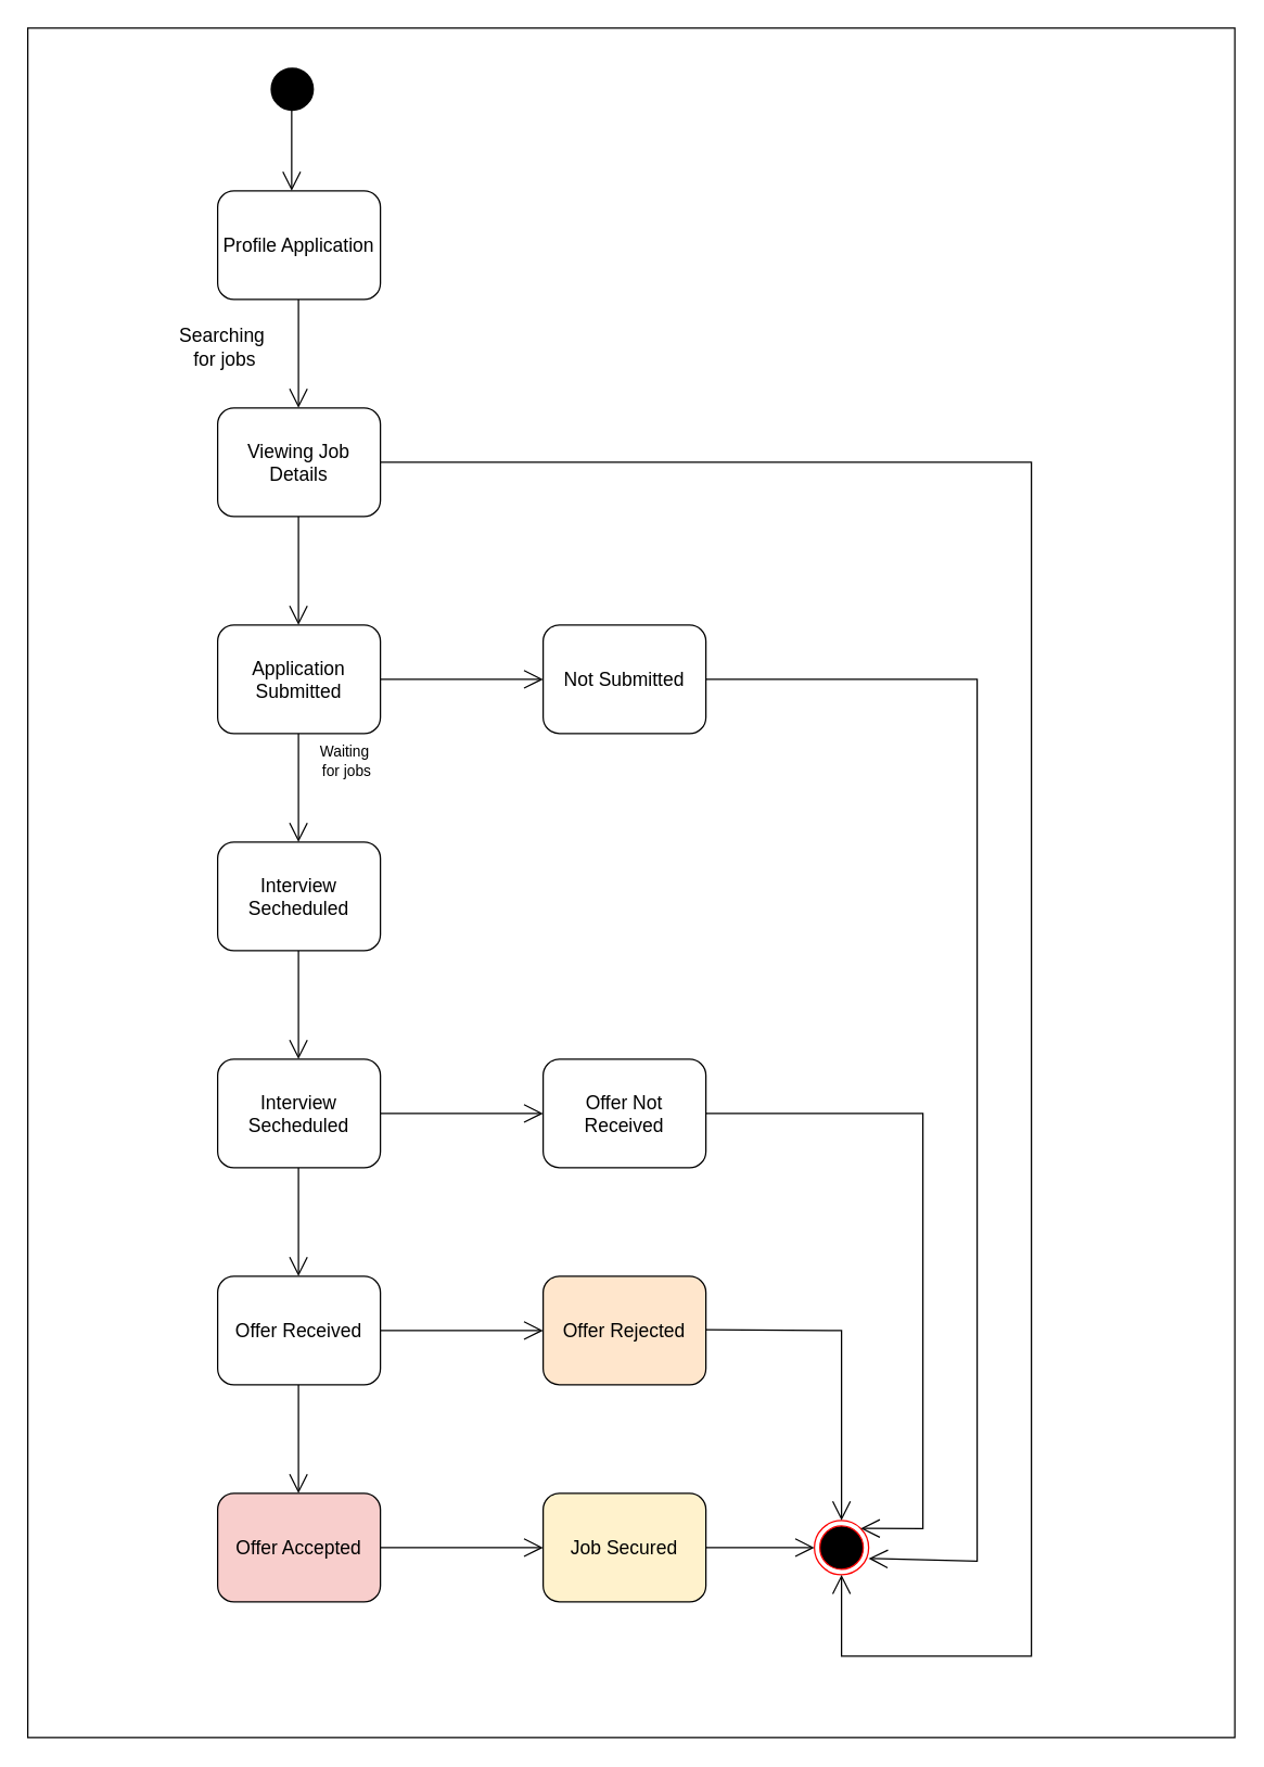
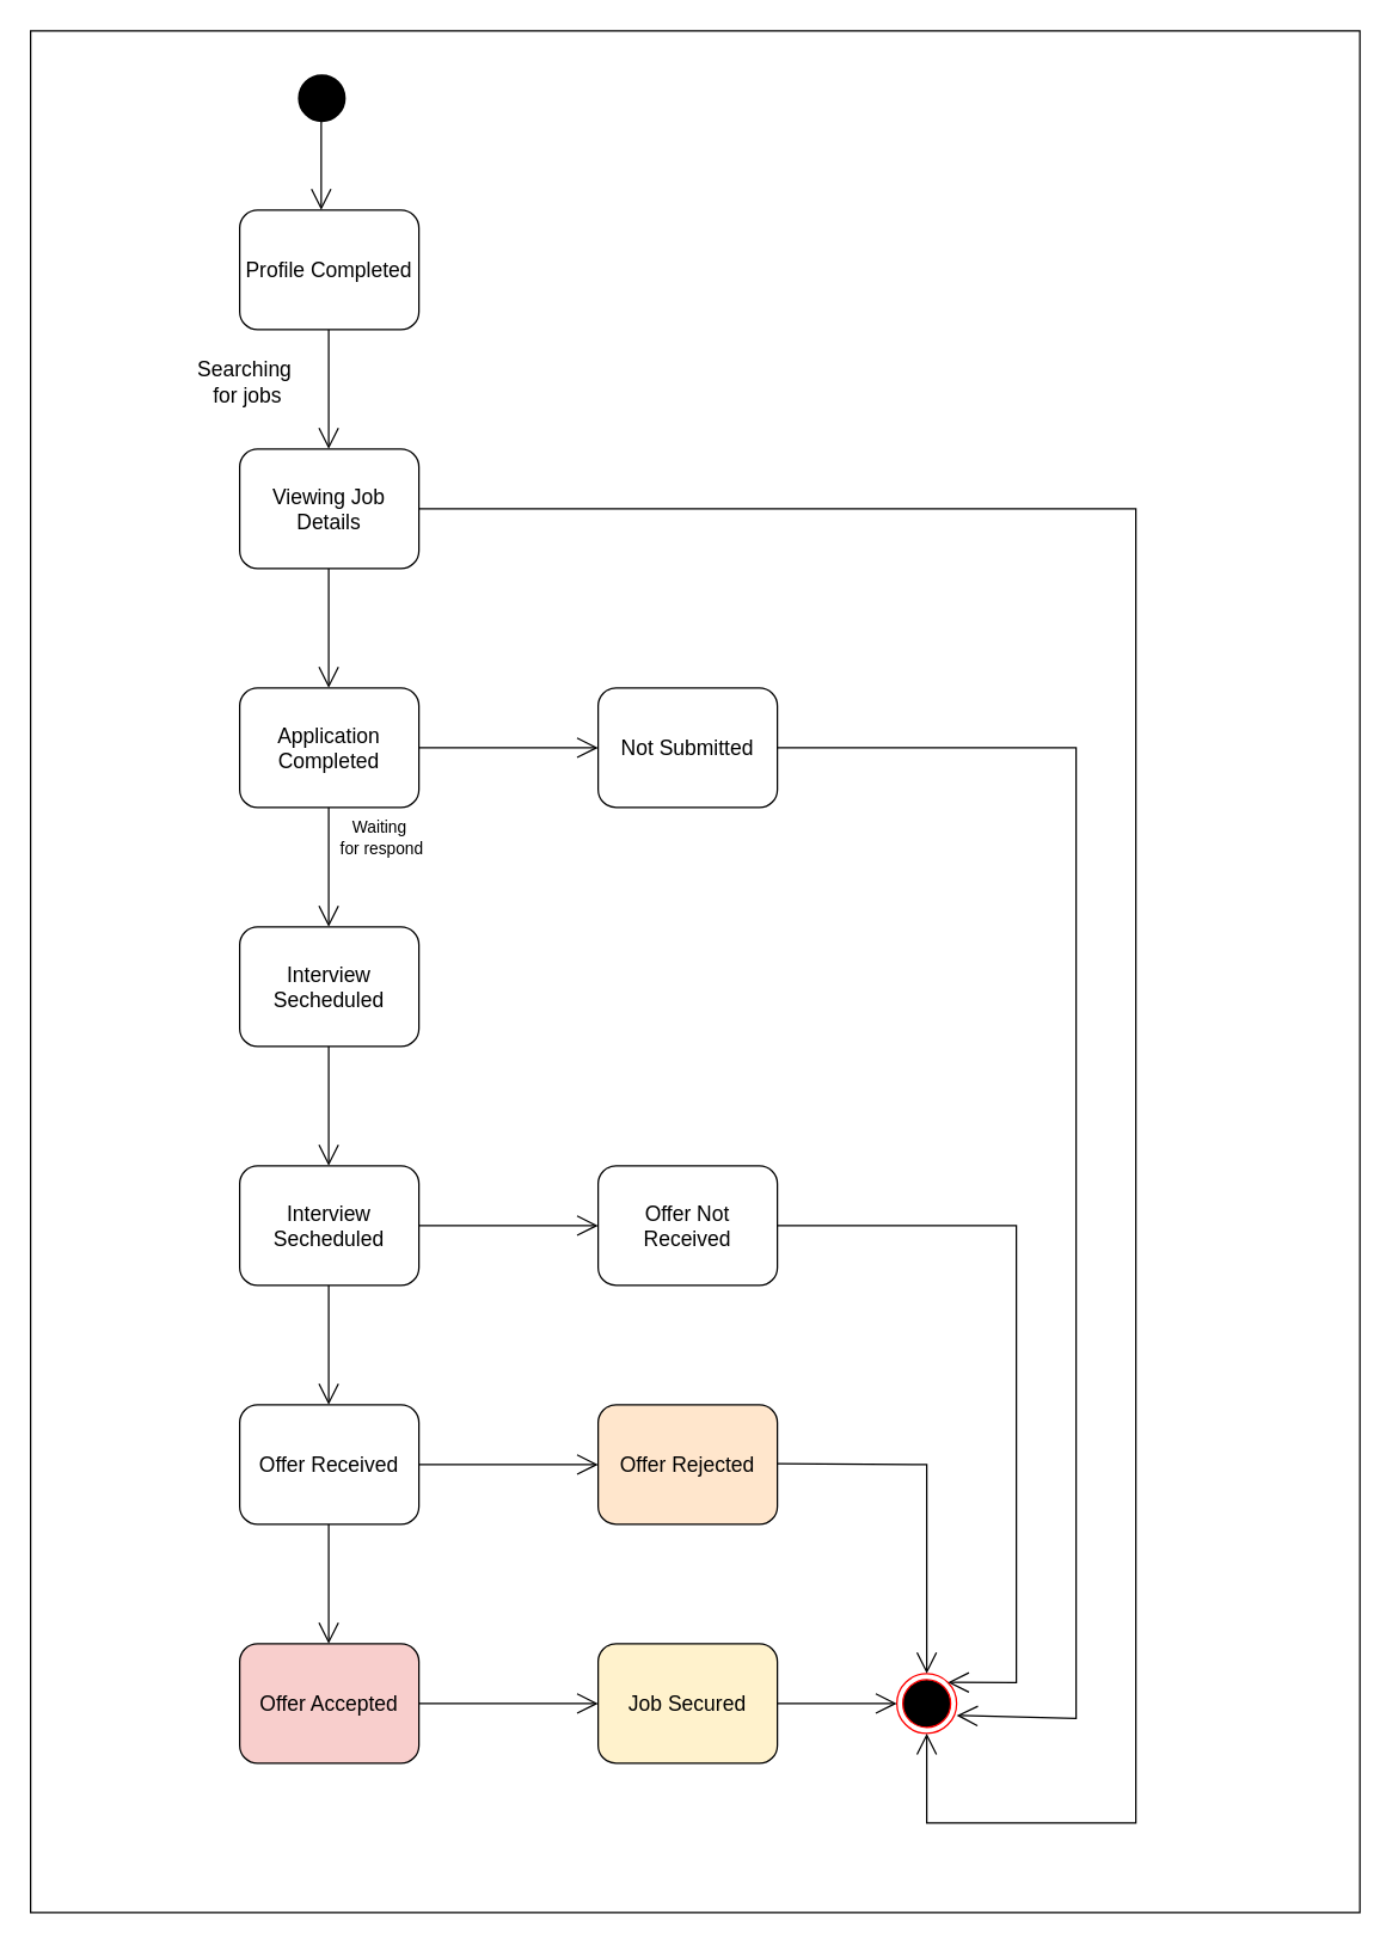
- <mxCell id="21" value="&lt;font style=&quot;font-size: 14px;&quot;&gt;Profile Application&lt;/font&gt;" style="rounded=1;whiteSpace=wrap;html=1;" parent="1" vertex="1"><mxGeometry x="160" y="140" width="120" height="80" as="geometry" /></mxCell>
+ <mxCell id="21" value="&lt;font style=&quot;font-size: 14px;&quot;&gt;Profile Completed&lt;/font&gt;" style="rounded=1;whiteSpace=wrap;html=1;" parent="1" vertex="1"><mxGeometry x="160" y="140" width="120" height="80" as="geometry" /></mxCell>
- <mxCell id="23" value="&lt;font style=&quot;font-size: 14px;&quot;&gt;Application Submitted&lt;/font&gt;" style="rounded=1;whiteSpace=wrap;html=1;" parent="1" vertex="1"><mxGeometry x="160" y="460" width="120" height="80" as="geometry" /></mxCell>
+ <mxCell id="23" value="&lt;font style=&quot;font-size: 14px;&quot;&gt;Application Completed&lt;/font&gt;" style="rounded=1;whiteSpace=wrap;html=1;" parent="1" vertex="1"><mxGeometry x="160" y="460" width="120" height="80" as="geometry" /></mxCell>
- <mxCell id="13" value="&lt;span style=&quot;font-size: 11px; background-color: rgb(255, 255, 255);&quot;&gt;Waiting&amp;nbsp;&lt;/span&gt;&lt;div&gt;&lt;span style=&quot;font-size: 11px; background-color: rgb(255, 255, 255);&quot;&gt;for jobs&lt;/span&gt;&lt;/div&gt;" style="text;html=1;align=center;verticalAlign=middle;resizable=0;points=[];autosize=1;strokeColor=none;fillColor=none;" parent="1" vertex="1"><mxGeometry x="215" y="540" width="80" height="40" as="geometry" /></mxCell>
+ <mxCell id="13" value="&lt;span style=&quot;font-size: 11px; background-color: rgb(255, 255, 255);&quot;&gt;Waiting&amp;nbsp;&lt;/span&gt;&lt;div&gt;&lt;span style=&quot;font-size: 11px; background-color: rgb(255, 255, 255);&quot;&gt;for respond&lt;/span&gt;&lt;/div&gt;" style="text;html=1;align=center;verticalAlign=middle;resizable=0;points=[];autosize=1;strokeColor=none;fillColor=none;" parent="1" vertex="1"><mxGeometry x="215" y="540" width="80" height="40" as="geometry" /></mxCell>
